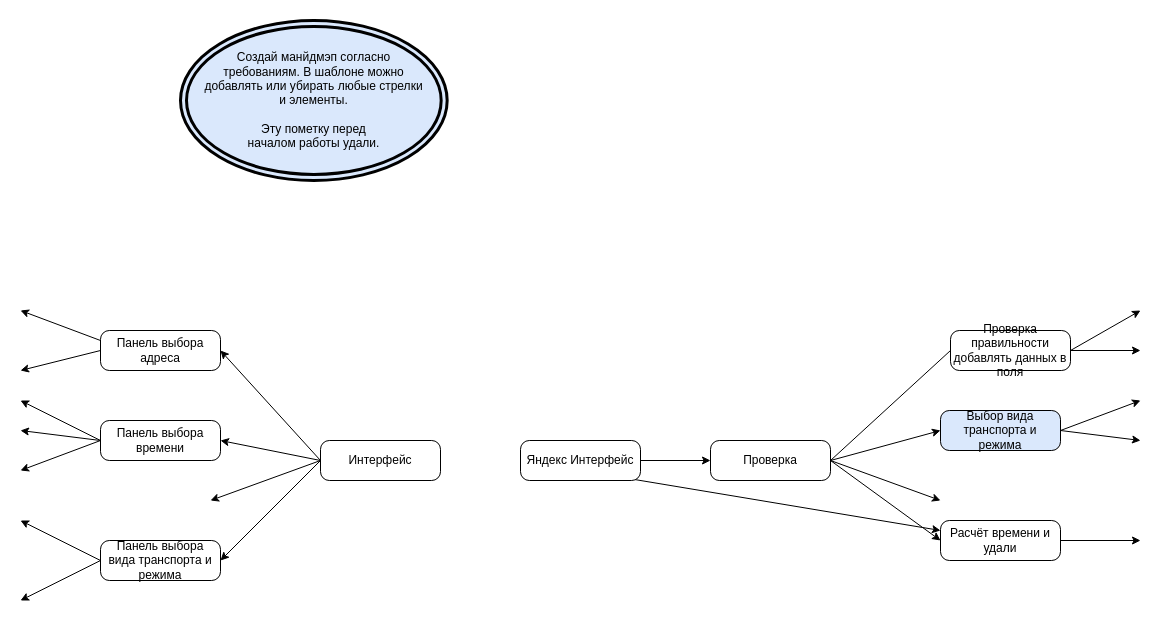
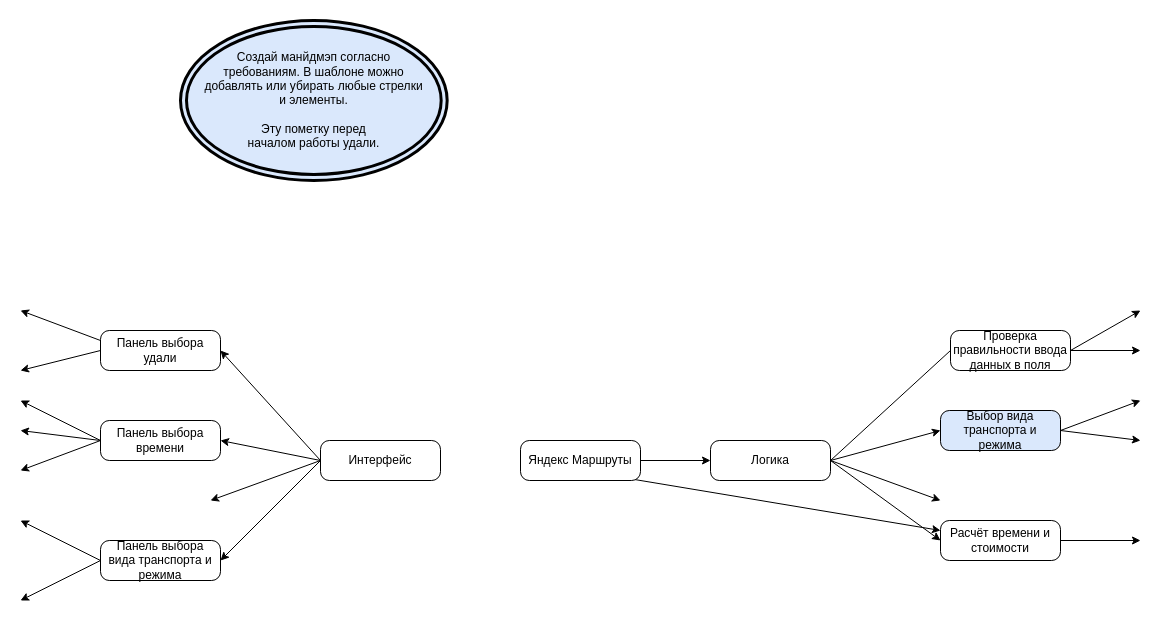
- <mxCell id="22" value="Панель выбора адреса" style="rounded=1;whiteSpace=wrap;html=1;arcSize=22;" parent="1" vertex="1"><mxGeometry x="100" y="330" width="120" height="40" as="geometry" /></mxCell>
+ <mxCell id="22" value="Панель выбора удали" style="rounded=1;whiteSpace=wrap;html=1;arcSize=22;" parent="1" vertex="1"><mxGeometry x="100" y="330" width="120" height="40" as="geometry" /></mxCell>
- <mxCell id="12" value="Проверка правильности добавлять данных в поля" style="rounded=1;whiteSpace=wrap;html=1;arcSize=22;" parent="1" vertex="1"><mxGeometry x="950" y="330" width="120" height="40" as="geometry" /></mxCell>
+ <mxCell id="12" value="Проверка правильности ввода данных в поля" style="rounded=1;whiteSpace=wrap;html=1;arcSize=22;" parent="1" vertex="1"><mxGeometry x="950" y="330" width="120" height="40" as="geometry" /></mxCell>
- <mxCell id="4" value="Яндекс Интерфейс" style="rounded=1;whiteSpace=wrap;html=1;arcSize=22;" parent="1" vertex="1"><mxGeometry x="520" y="440" width="120" height="40" as="geometry" /></mxCell>
+ <mxCell id="4" value="Яндекс Маршруты" style="rounded=1;whiteSpace=wrap;html=1;arcSize=22;" parent="1" vertex="1"><mxGeometry x="520" y="440" width="120" height="40" as="geometry" /></mxCell>
- <mxCell id="28" value="Проверка" style="rounded=1;whiteSpace=wrap;html=1;arcSize=22;" parent="1" vertex="1"><mxGeometry x="710" y="440" width="120" height="40" as="geometry" /></mxCell>
+ <mxCell id="28" value="Логика" style="rounded=1;whiteSpace=wrap;html=1;arcSize=22;" parent="1" vertex="1"><mxGeometry x="710" y="440" width="120" height="40" as="geometry" /></mxCell>
- <mxCell id="30" value="Расчёт времени и удали" style="rounded=1;whiteSpace=wrap;html=1;arcSize=22;" parent="1" vertex="1"><mxGeometry x="940" y="520" width="120" height="40" as="geometry" /></mxCell>
+ <mxCell id="30" value="Расчёт времени и стоимости" style="rounded=1;whiteSpace=wrap;html=1;arcSize=22;" parent="1" vertex="1"><mxGeometry x="940" y="520" width="120" height="40" as="geometry" /></mxCell>
